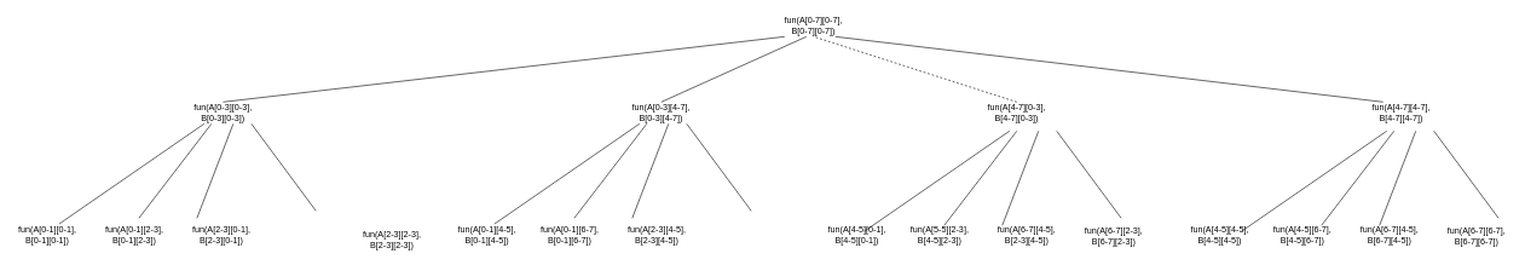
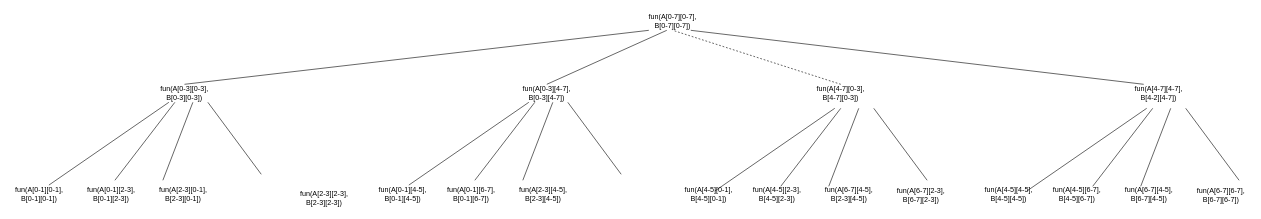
- <mxCell id="6" value="fun(A[4-7][4-7], B[4-7][4-7])" style="text;html=1;strokeColor=none;fillColor=none;align=center;verticalAlign=middle;whiteSpace=wrap;rounded=0;" parent="1" vertex="1"><mxGeometry x="1881" y="140" width="100" height="30" as="geometry" /></mxCell>
+ <mxCell id="6" value="fun(A[4-7][4-7], B[4-2][4-7])" style="text;html=1;strokeColor=none;fillColor=none;align=center;verticalAlign=middle;whiteSpace=wrap;rounded=0;" parent="1" vertex="1"><mxGeometry x="1881" y="140" width="100" height="30" as="geometry" /></mxCell>
- <mxCell id="15" value="fun(A[5-5][2-3], B[4-5][2-3])" style="text;html=1;strokeColor=none;fillColor=none;align=center;verticalAlign=middle;whiteSpace=wrap;rounded=0;" parent="1" vertex="1"><mxGeometry x="1250" y="308" width="90" height="30" as="geometry" /></mxCell>
+ <mxCell id="15" value="fun(A[4-5][2-3], B[4-5][2-3])" style="text;html=1;strokeColor=none;fillColor=none;align=center;verticalAlign=middle;whiteSpace=wrap;rounded=0;" parent="1" vertex="1"><mxGeometry x="1250" y="308" width="90" height="30" as="geometry" /></mxCell>
